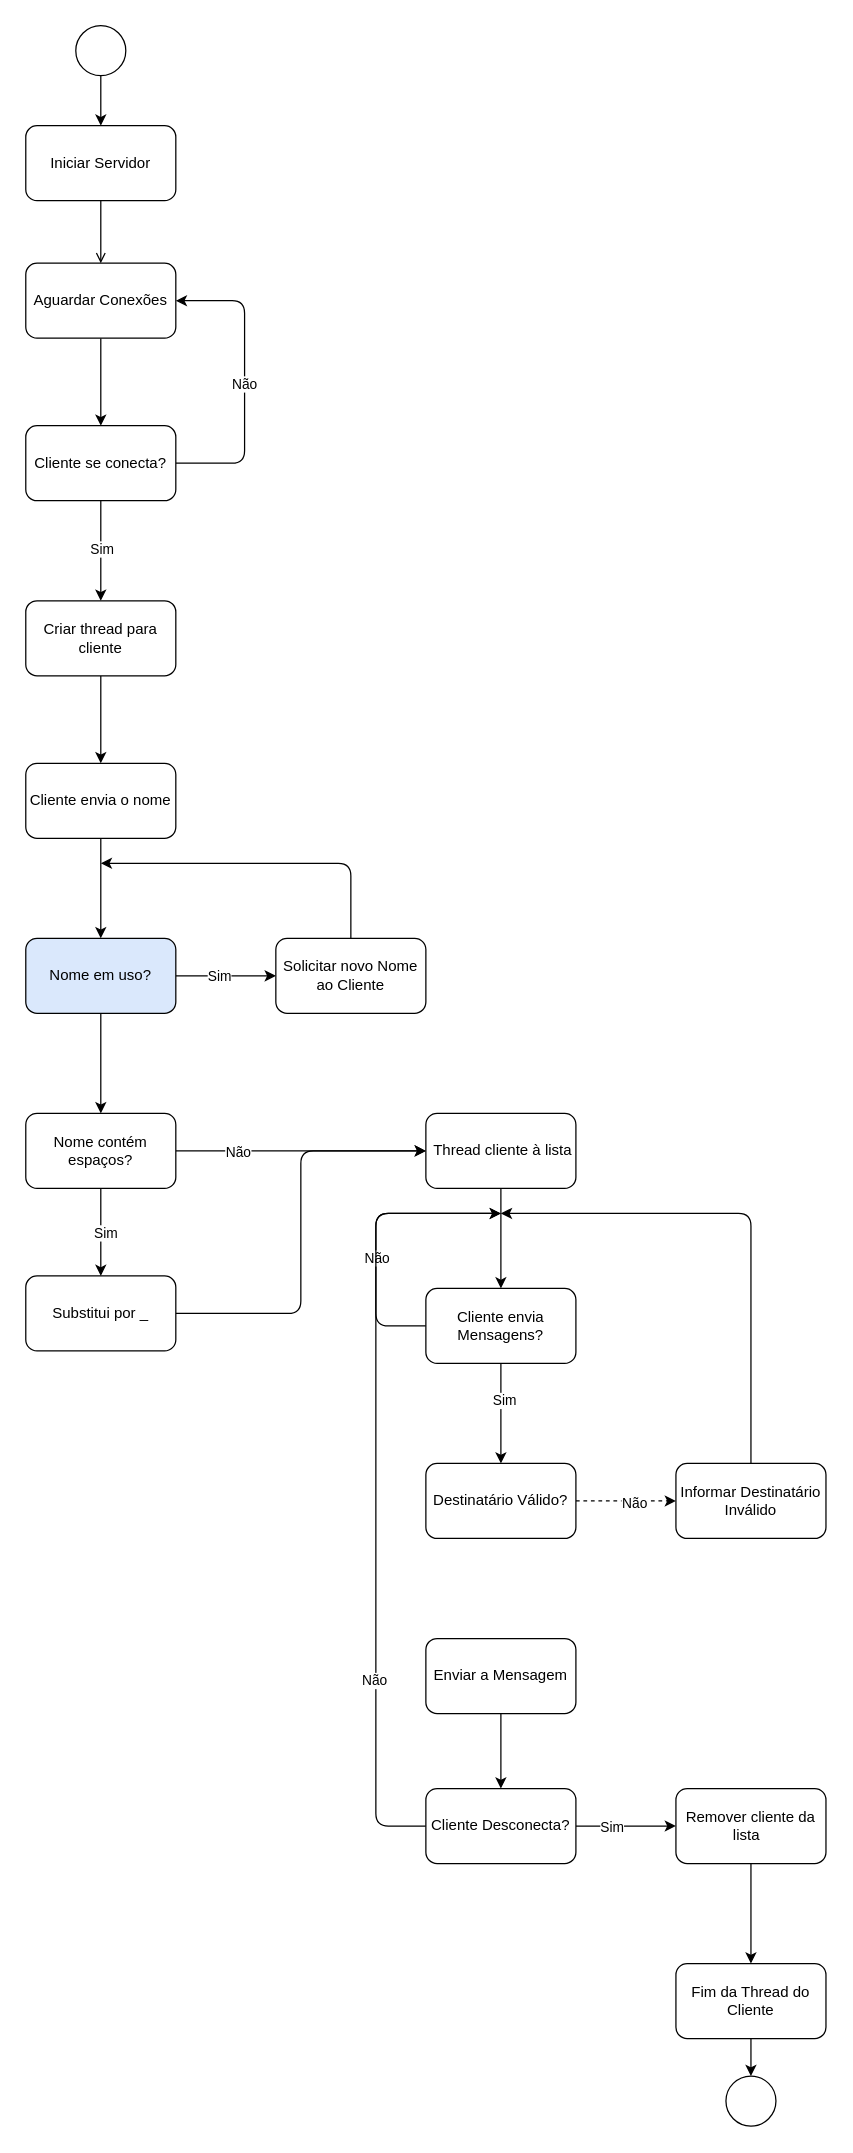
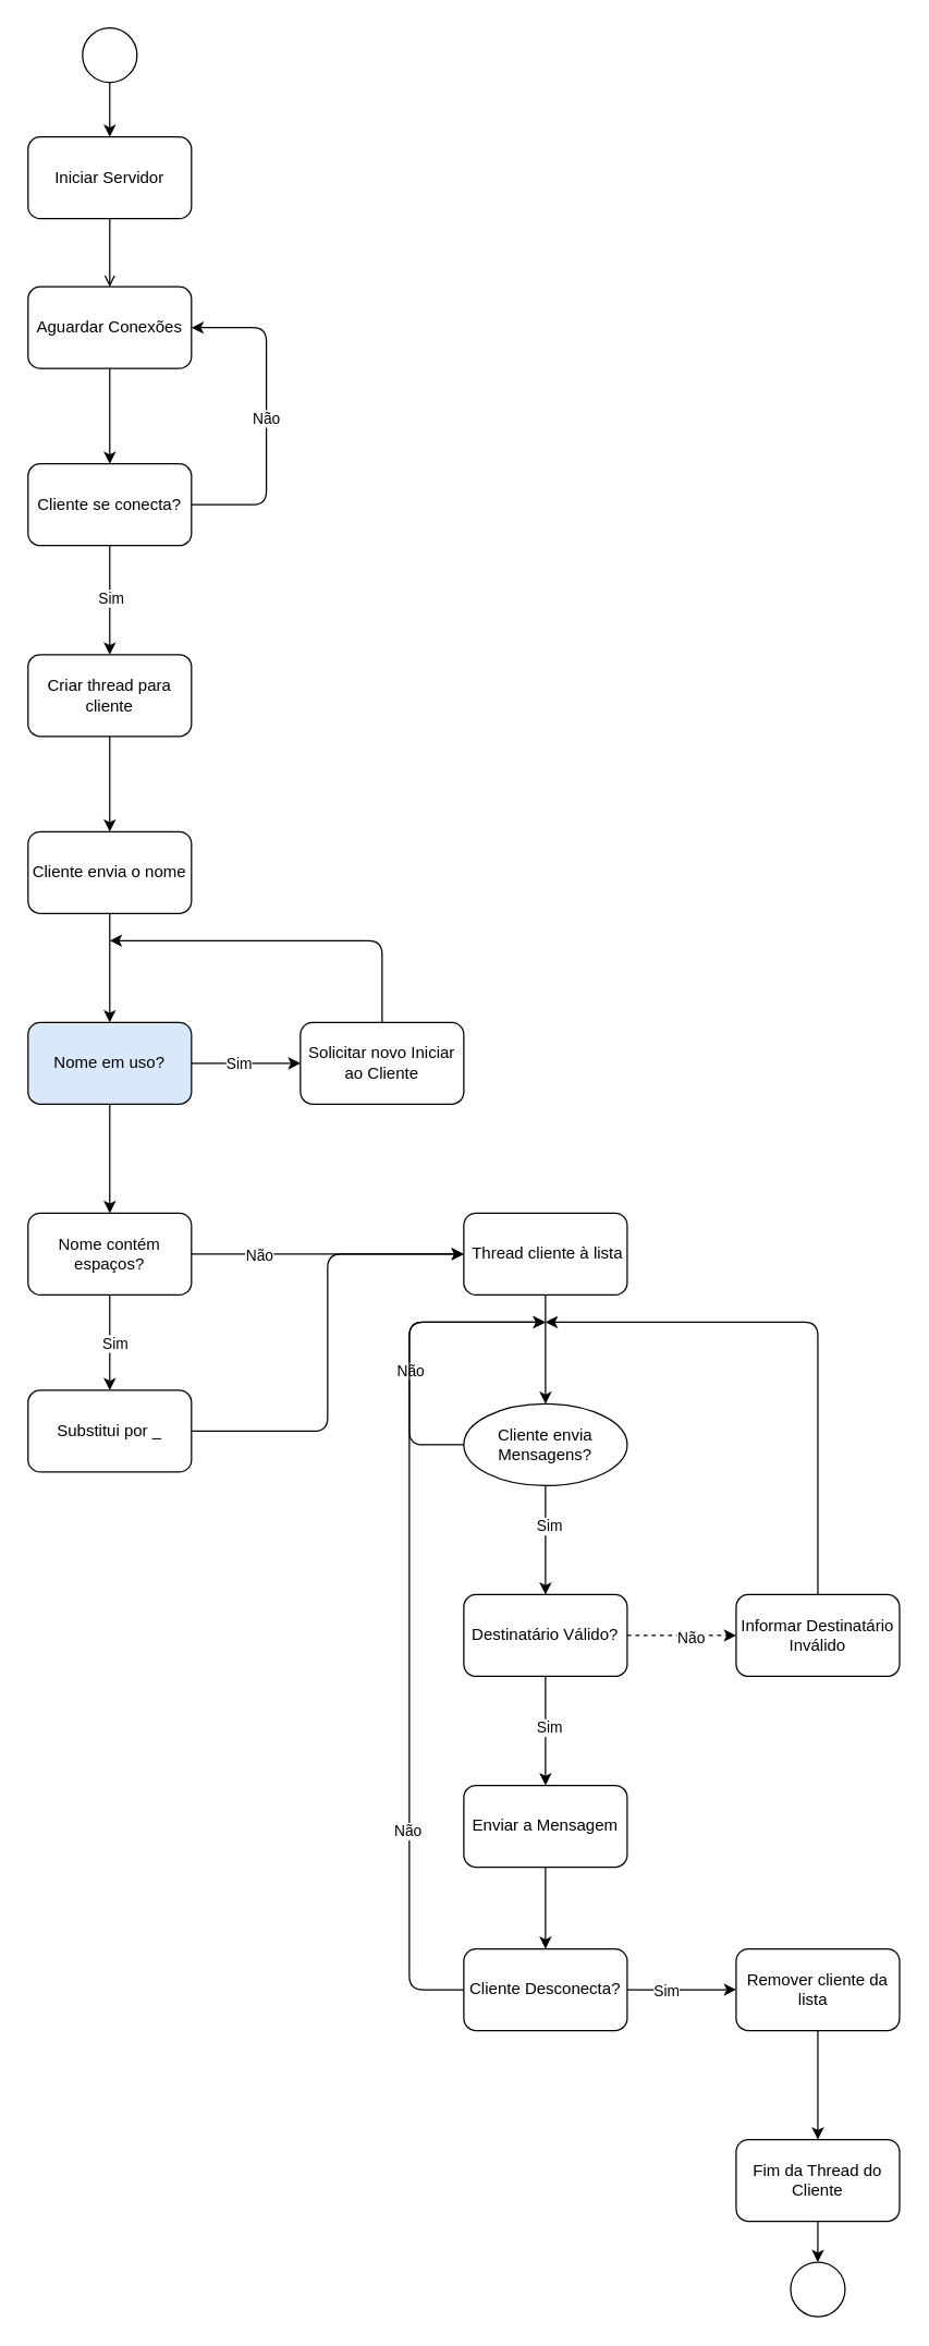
- <mxCell id="20" value="Solicitar novo Nome ao Cliente" style="whiteSpace=wrap;html=1;rounded=1;" parent="1" vertex="1"><mxGeometry x="220" y="750" width="120" height="60" as="geometry" /></mxCell>
+ <mxCell id="20" value="Solicitar novo Iniciar ao Cliente" style="whiteSpace=wrap;html=1;rounded=1;" parent="1" vertex="1"><mxGeometry x="220" y="750" width="120" height="60" as="geometry" /></mxCell>
- <mxCell id="27" value="Cliente envia Mensagens?" style="whiteSpace=wrap;html=1;rounded=1;" parent="1" vertex="1"><mxGeometry x="340" y="1030" width="120" height="60" as="geometry" /></mxCell>
+ <mxCell id="27" value="Cliente envia Mensagens?" style="ellipse;whiteSpace=wrap;html=1;" parent="1" vertex="1"><mxGeometry x="340" y="1030" width="120" height="60" as="geometry" /></mxCell>
+ <mxCell id="28" value="" style="edgeStyle=none;html=1;entryX=0.5;entryY=0;entryDx=0;entryDy=0;" parent="1" source="32" target="34" edge="1"><mxGeometry relative="1" as="geometry"><mxPoint x="400" y="1320" as="targetPoint" /></mxGeometry></mxCell>
+ <mxCell id="29" value="Sim" style="edgeLabel;html=1;align=center;verticalAlign=middle;resizable=0;points=[];" parent="28" vertex="1" connectable="0"><mxGeometry x="-0.067" y="2" relative="1" as="geometry"><mxPoint as="offset" /></mxGeometry></mxCell>
